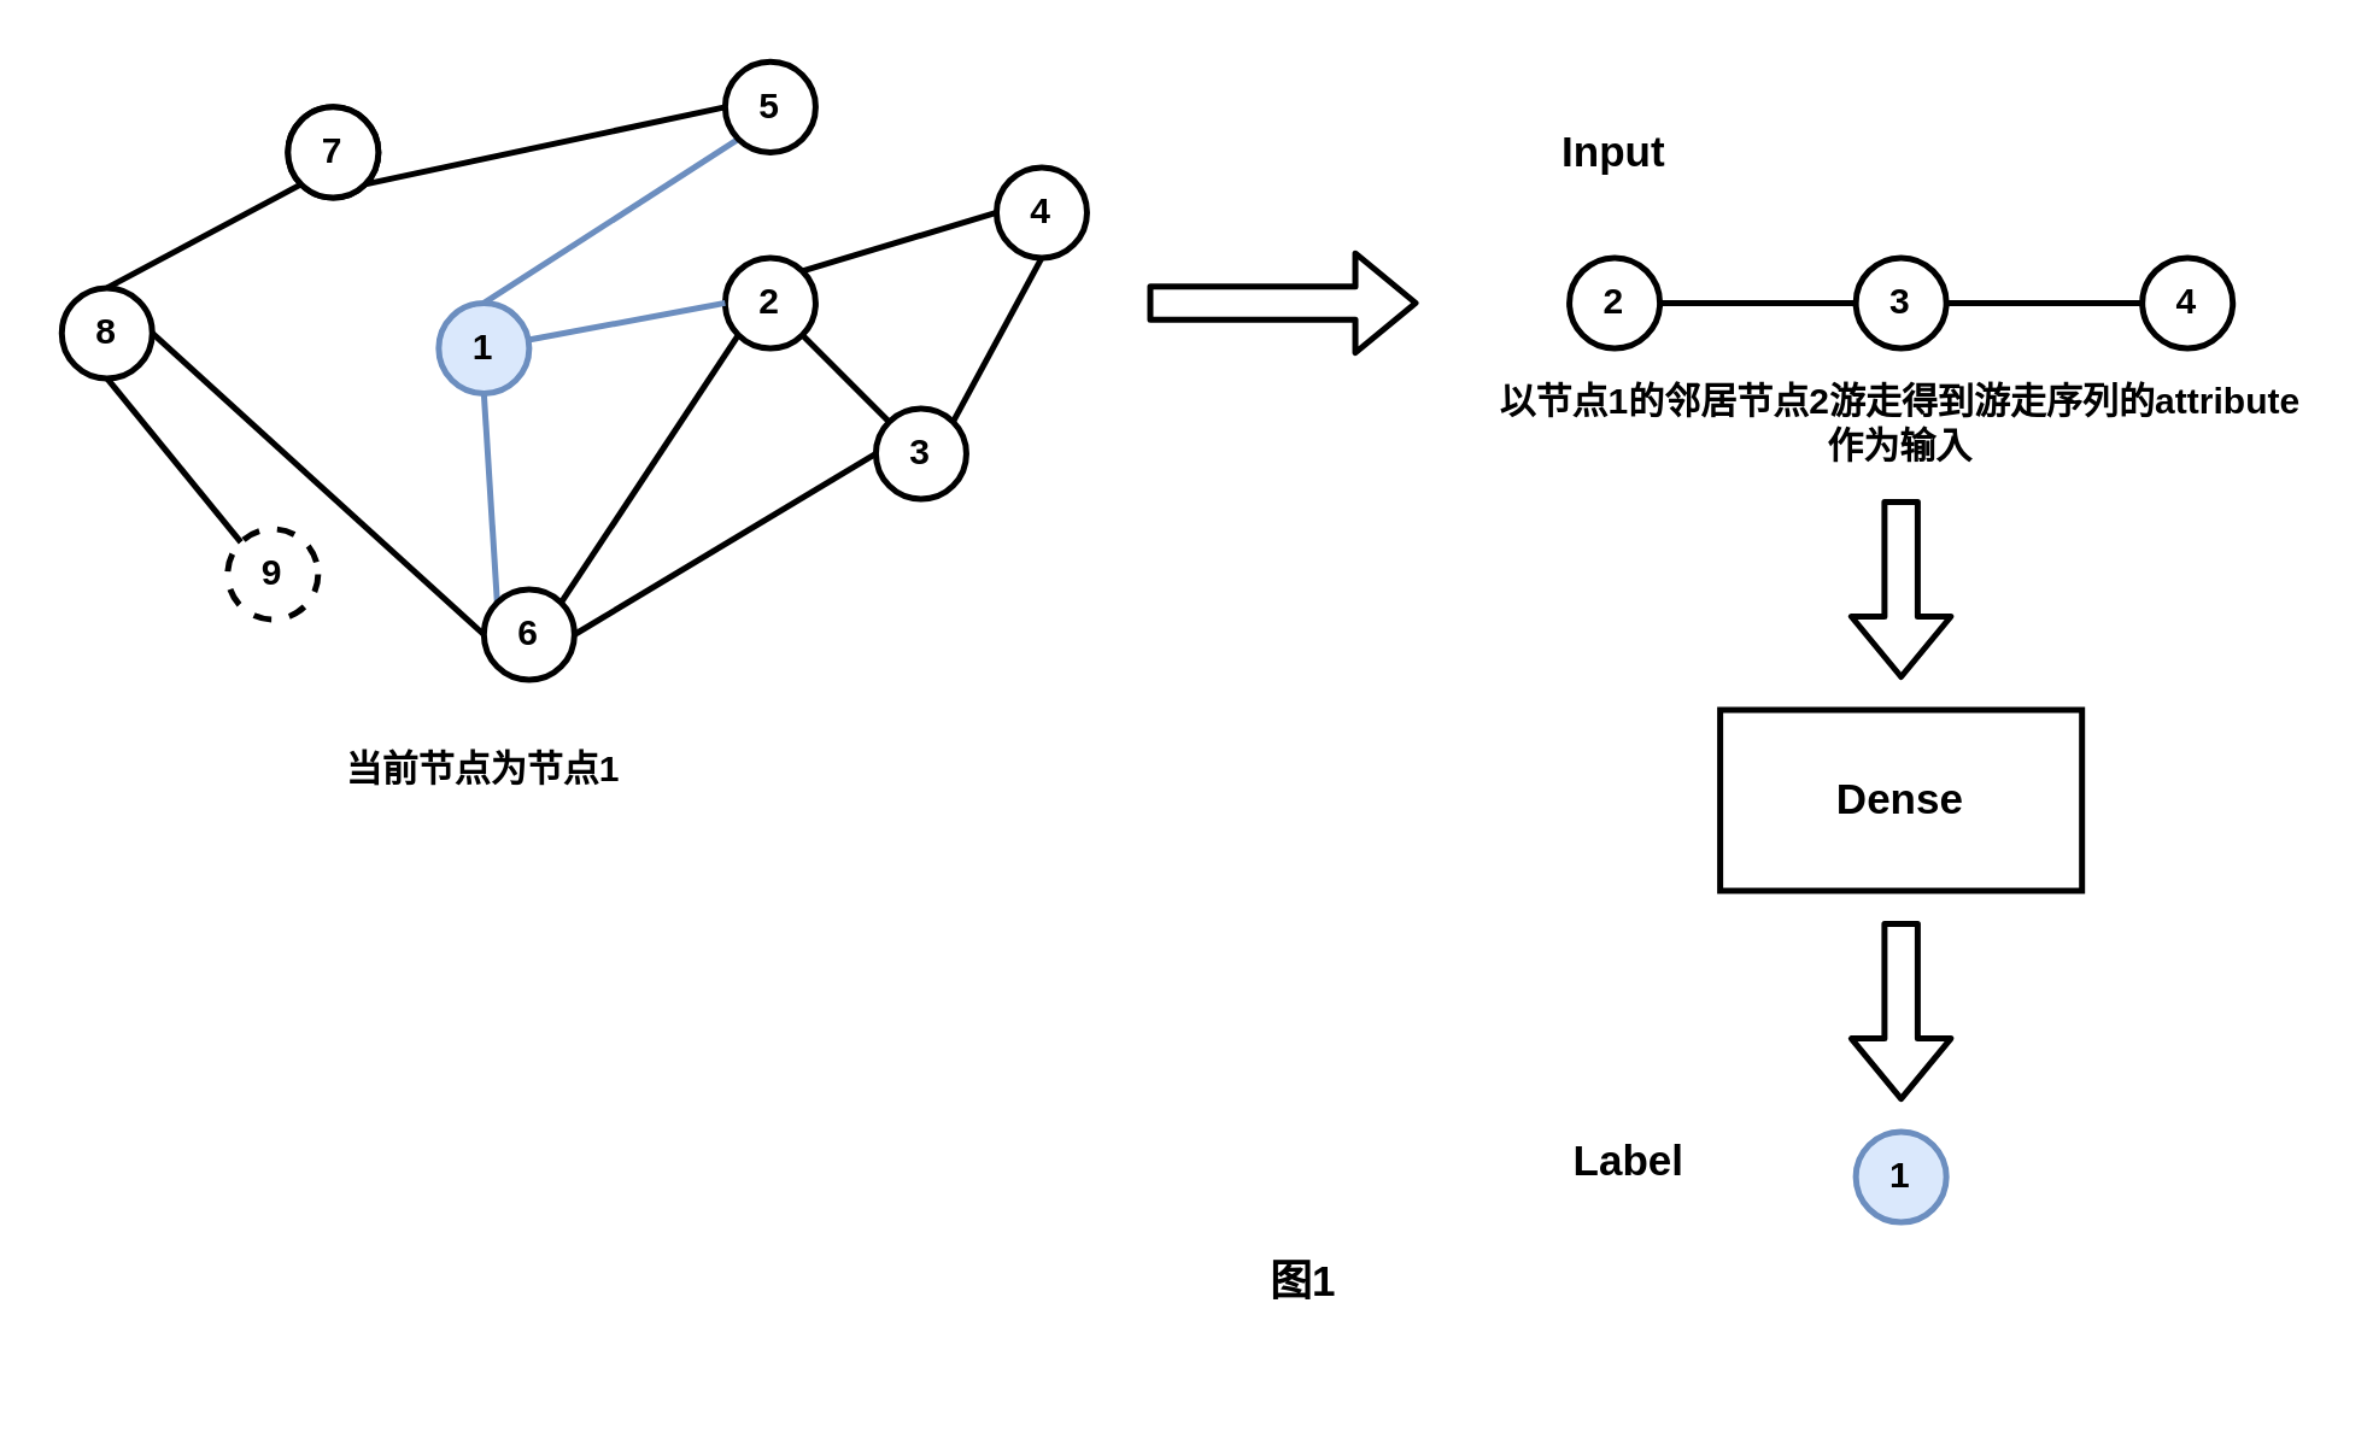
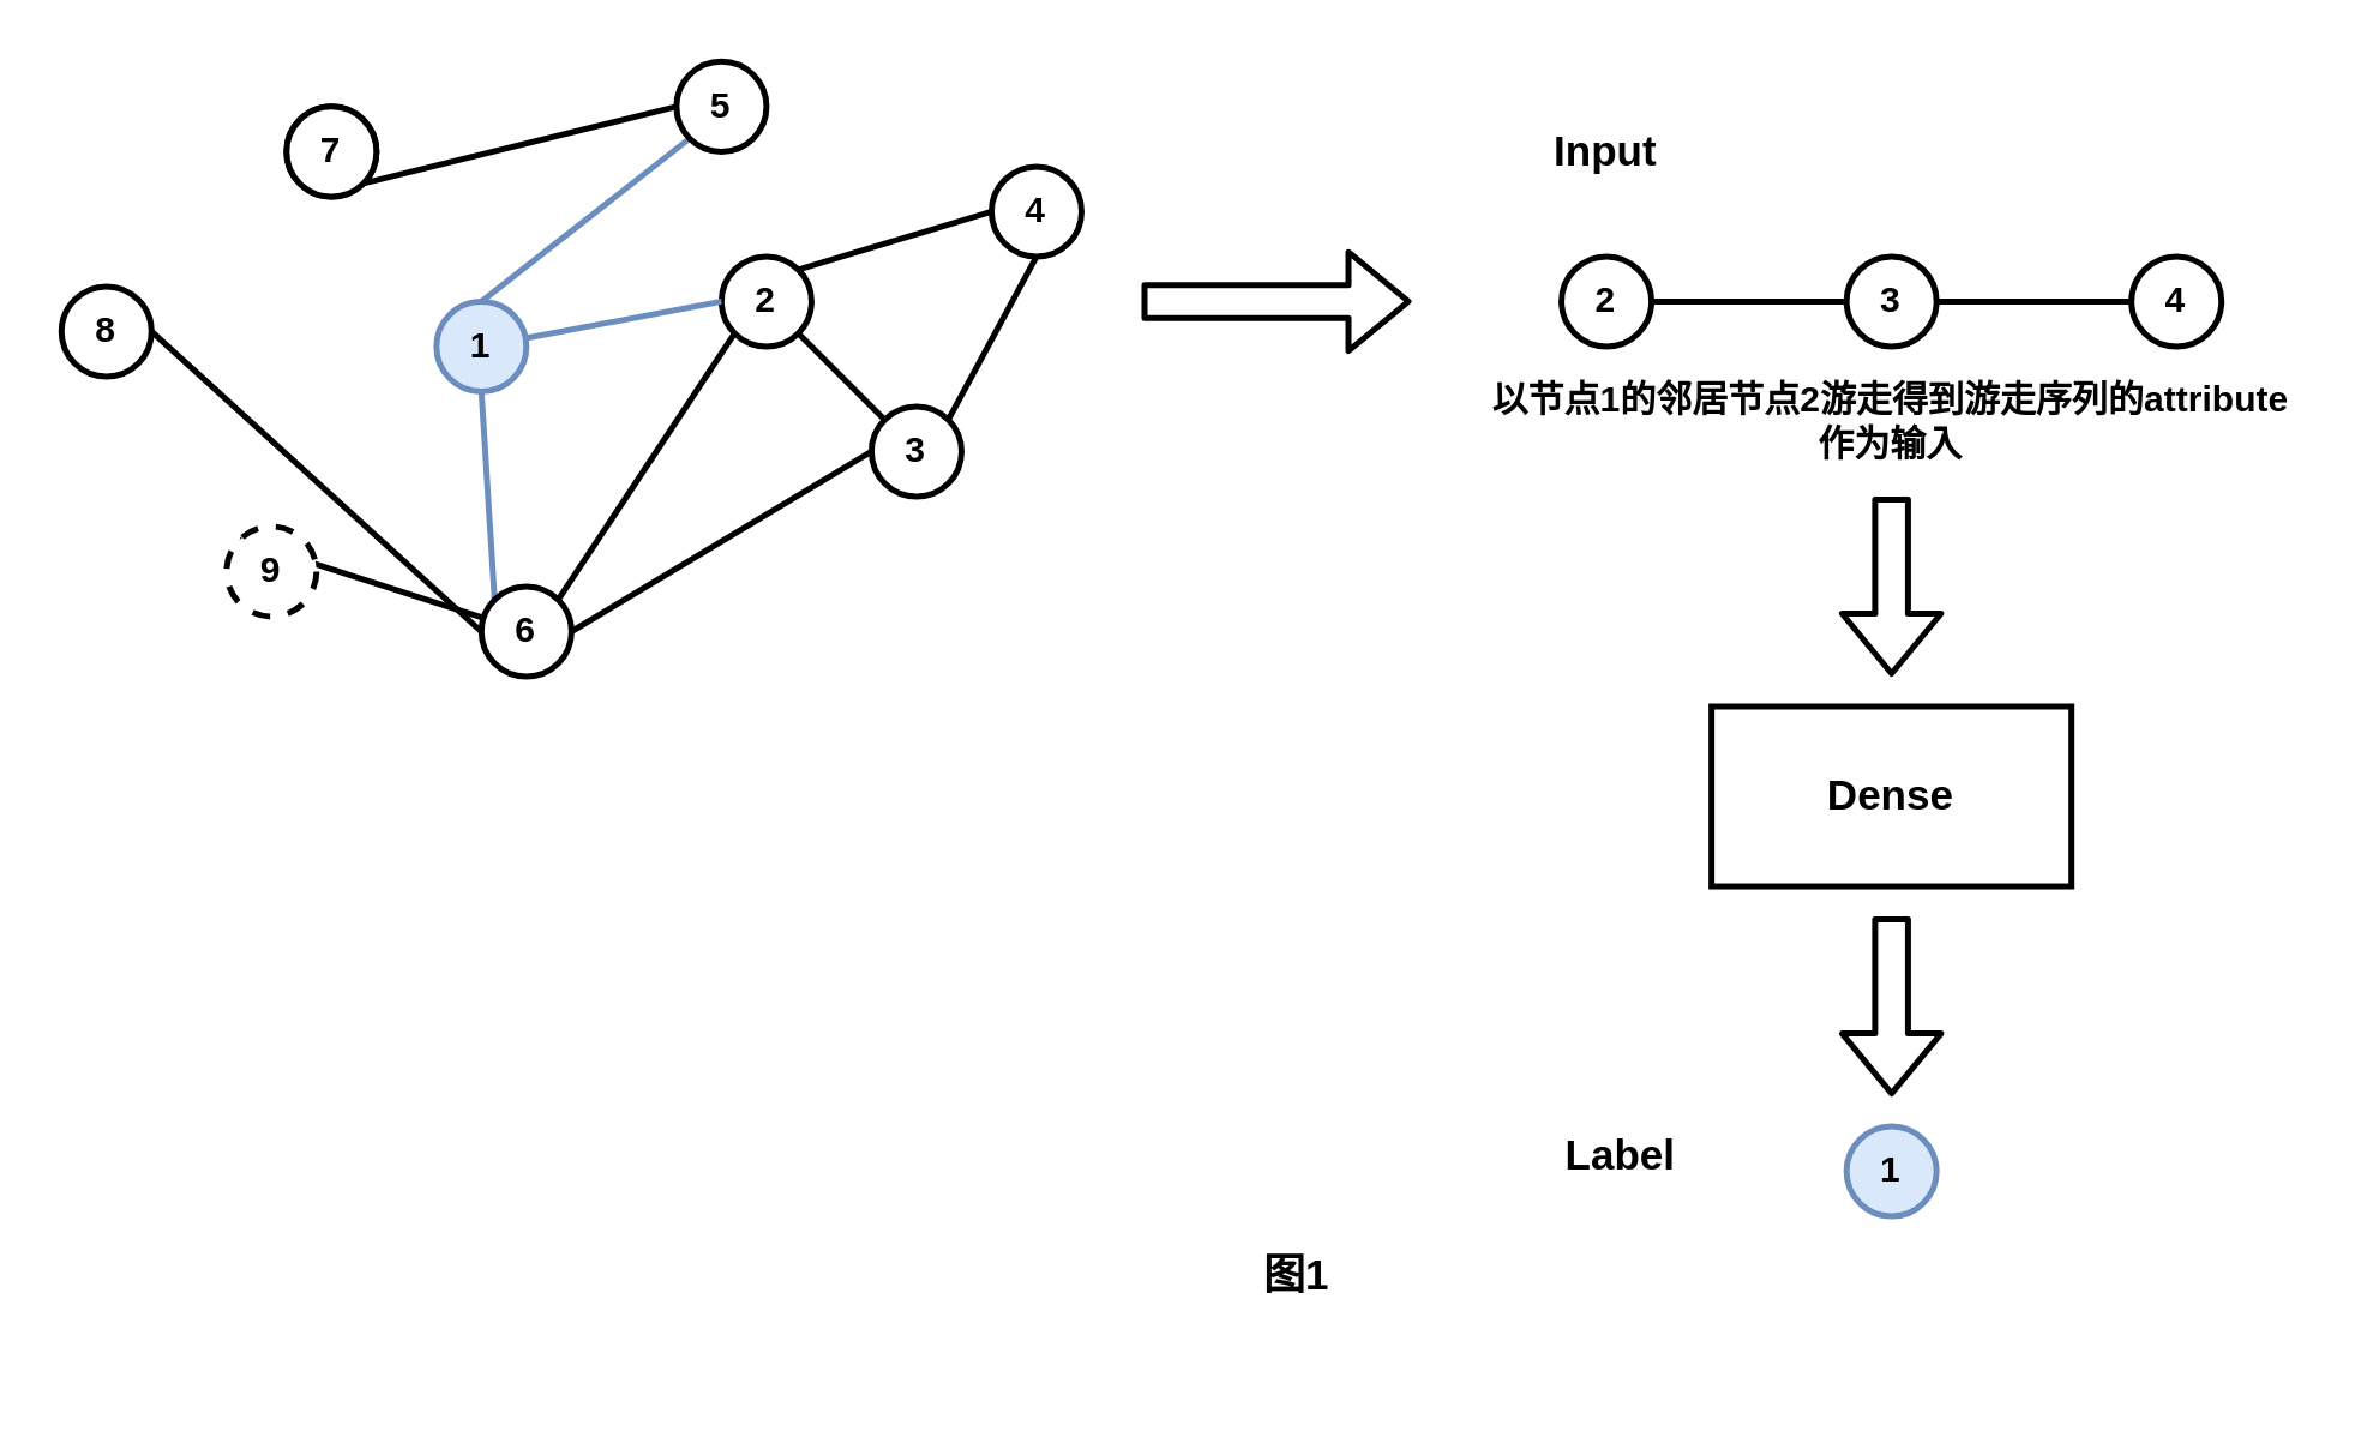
- <mxCell id="16" value="5" style="ellipse;whiteSpace=wrap;html=1;aspect=fixed;fontStyle=1;strokeWidth=2;" parent="1" vertex="1"><mxGeometry x="240" y="20" width="30" height="30" as="geometry" /></mxCell>
+ <mxCell id="16" value="5" style="ellipse;whiteSpace=wrap;html=1;aspect=fixed;fontStyle=1;strokeWidth=2;" parent="1" vertex="1"><mxGeometry x="225" y="20" width="30" height="30" as="geometry" /></mxCell>
- <mxCell id="3" style="edgeStyle=none;rounded=0;orthogonalLoop=1;jettySize=auto;html=1;exitX=0;exitY=1;exitDx=0;exitDy=0;entryX=0.5;entryY=0;entryDx=0;entryDy=0;endArrow=none;endFill=0;fontStyle=1;strokeWidth=2;" parent="1" source="5" target="6" edge="1"><mxGeometry relative="1" as="geometry" /></mxCell>
- <mxCell id="10" style="edgeStyle=none;rounded=0;orthogonalLoop=1;jettySize=auto;html=1;exitX=0;exitY=0;exitDx=0;exitDy=0;entryX=0.5;entryY=1;entryDx=0;entryDy=0;endArrow=none;endFill=0;fontStyle=1;strokeWidth=2;" parent="1" source="11" target="6" edge="1"><mxGeometry relative="1" as="geometry" /></mxCell>
+ <mxCell id="10" style="edgeStyle=none;rounded=0;orthogonalLoop=1;jettySize=auto;html=1;exitX=0;exitY=0;exitDx=0;exitDy=0;endArrow=none;endFill=0;fontStyle=1;strokeWidth=2;" parent="1" source="11" target="19" edge="1"><mxGeometry relative="1" as="geometry" /></mxCell>
- <mxCell id="30" value="当前节点为节点1" style="text;html=1;strokeColor=none;fillColor=none;align=center;verticalAlign=middle;whiteSpace=wrap;rounded=0;fontStyle=1;strokeWidth=2;" parent="1" vertex="1"><mxGeometry x="95" y="245" width="130" height="20" as="geometry" /></mxCell>
